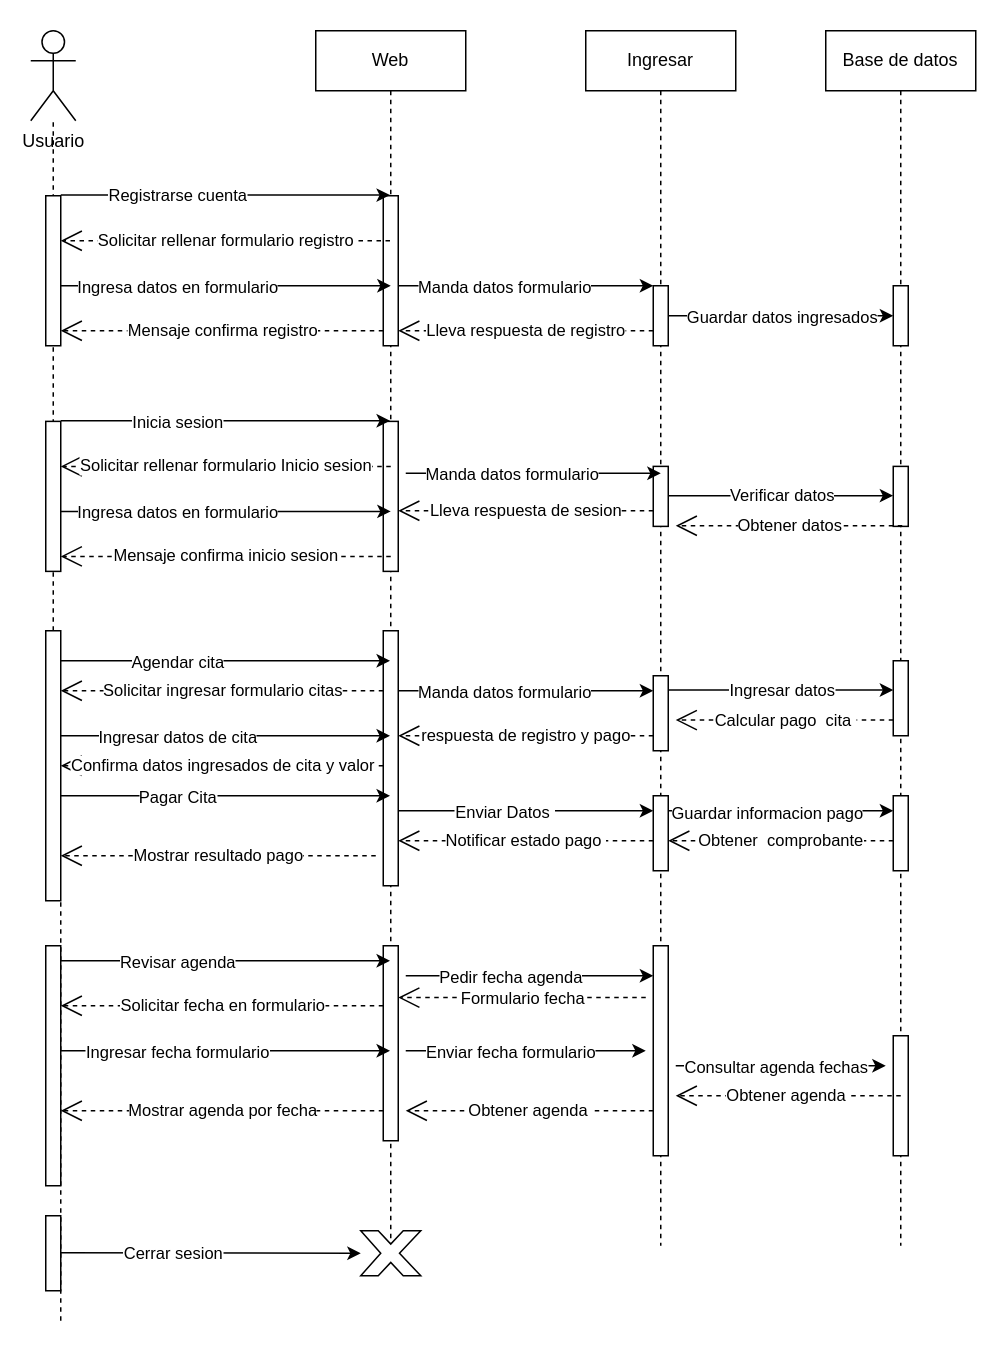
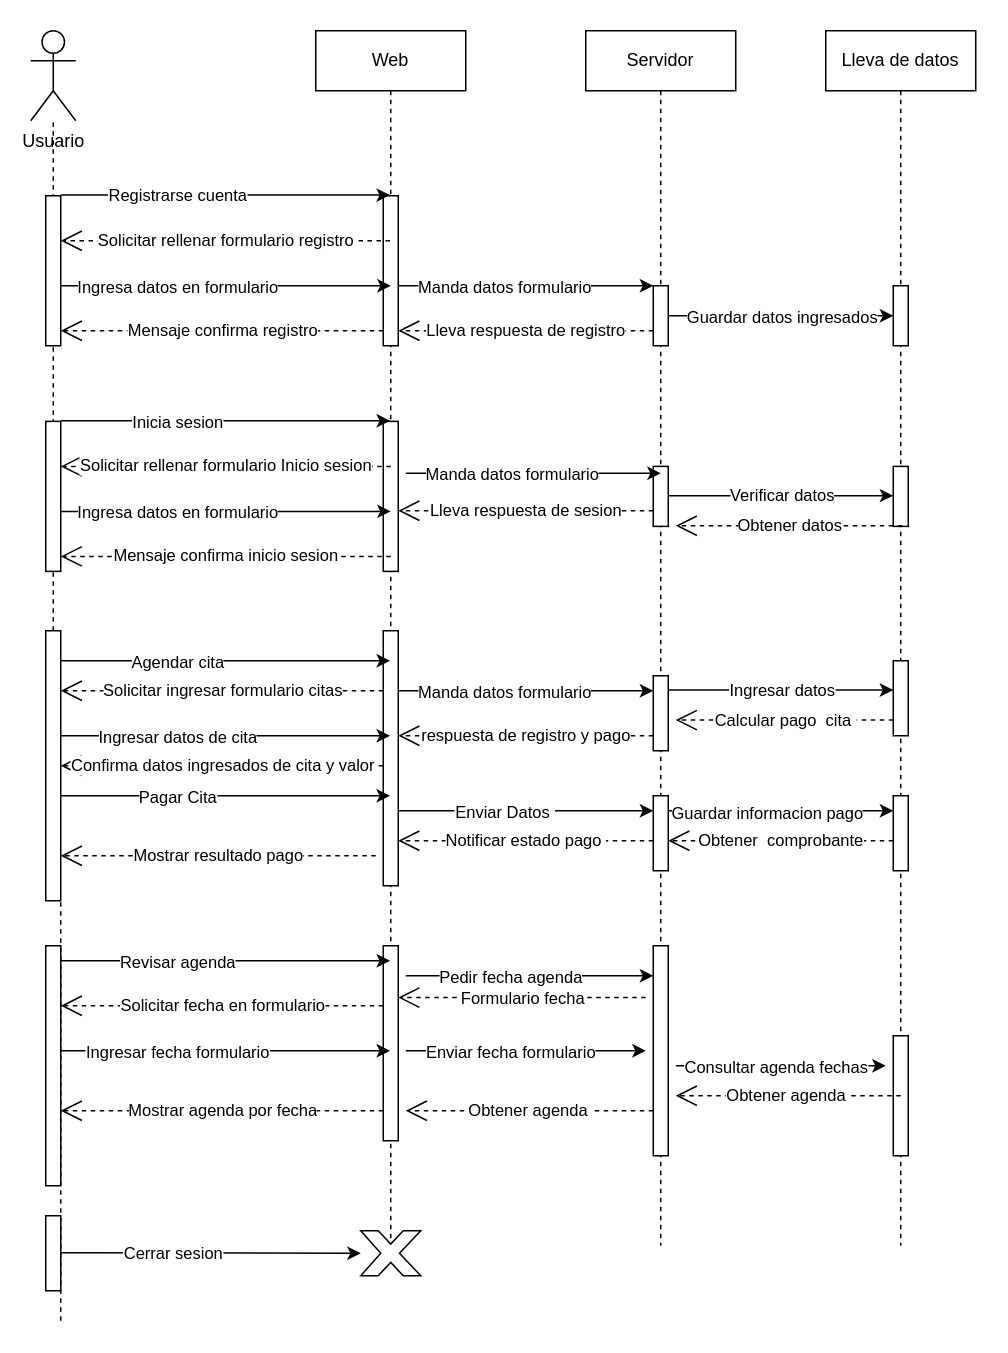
- <mxCell id="7" value="Ingresar" style="shape=umlLifeline;perimeter=lifelinePerimeter;whiteSpace=wrap;html=1;container=0;dropTarget=0;collapsible=0;recursiveResize=0;outlineConnect=0;portConstraint=eastwest;newEdgeStyle={&quot;edgeStyle&quot;:&quot;elbowEdgeStyle&quot;,&quot;elbow&quot;:&quot;vertical&quot;,&quot;curved&quot;:0,&quot;rounded&quot;:0};" vertex="1" parent="1"><mxGeometry x="390" y="20" width="100" height="810" as="geometry" /></mxCell>
+ <mxCell id="7" value="Servidor" style="shape=umlLifeline;perimeter=lifelinePerimeter;whiteSpace=wrap;html=1;container=0;dropTarget=0;collapsible=0;recursiveResize=0;outlineConnect=0;portConstraint=eastwest;newEdgeStyle={&quot;edgeStyle&quot;:&quot;elbowEdgeStyle&quot;,&quot;elbow&quot;:&quot;vertical&quot;,&quot;curved&quot;:0,&quot;rounded&quot;:0};" vertex="1" parent="1"><mxGeometry x="390" y="20" width="100" height="810" as="geometry" /></mxCell>
- <mxCell id="13" value="Base de datos" style="shape=umlLifeline;perimeter=lifelinePerimeter;whiteSpace=wrap;html=1;container=0;dropTarget=0;collapsible=0;recursiveResize=0;outlineConnect=0;portConstraint=eastwest;newEdgeStyle={&quot;edgeStyle&quot;:&quot;elbowEdgeStyle&quot;,&quot;elbow&quot;:&quot;vertical&quot;,&quot;curved&quot;:0,&quot;rounded&quot;:0};" vertex="1" parent="1"><mxGeometry x="550" y="20" width="100" height="810" as="geometry" /></mxCell>
+ <mxCell id="13" value="Lleva de datos" style="shape=umlLifeline;perimeter=lifelinePerimeter;whiteSpace=wrap;html=1;container=0;dropTarget=0;collapsible=0;recursiveResize=0;outlineConnect=0;portConstraint=eastwest;newEdgeStyle={&quot;edgeStyle&quot;:&quot;elbowEdgeStyle&quot;,&quot;elbow&quot;:&quot;vertical&quot;,&quot;curved&quot;:0,&quot;rounded&quot;:0};" vertex="1" parent="1"><mxGeometry x="550" y="20" width="100" height="810" as="geometry" /></mxCell>
